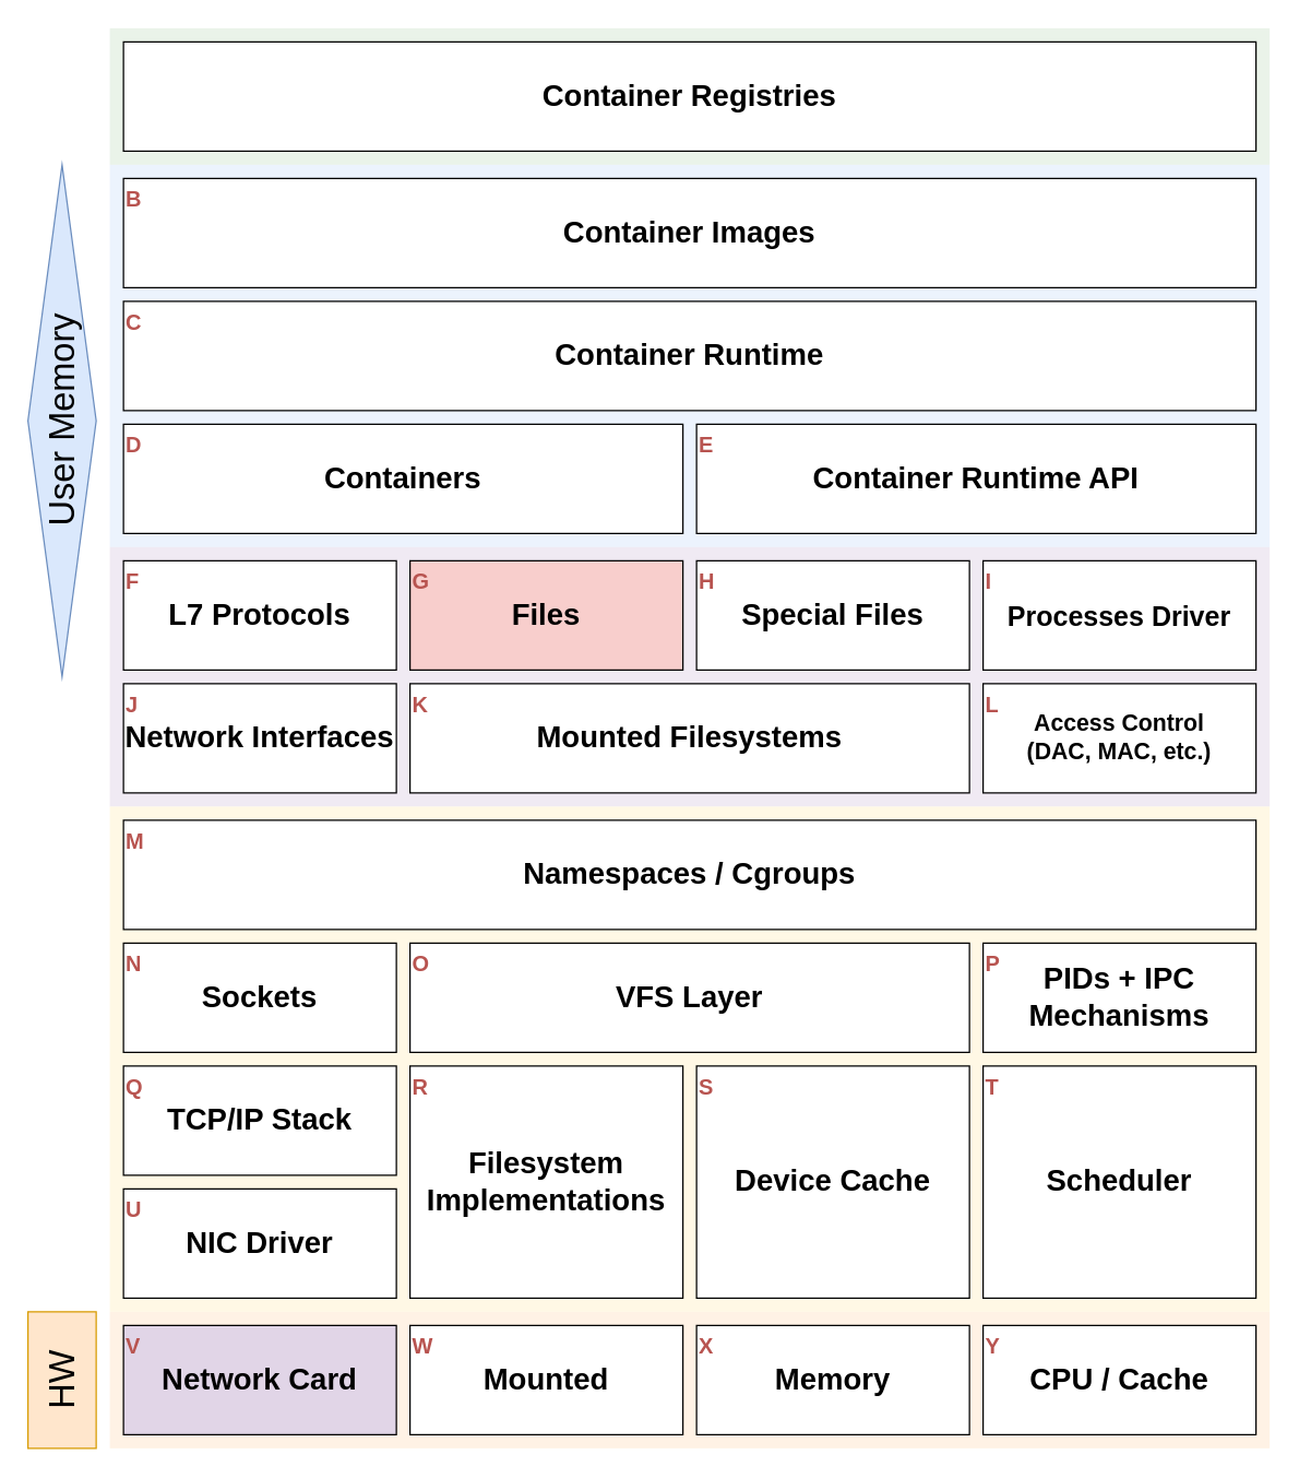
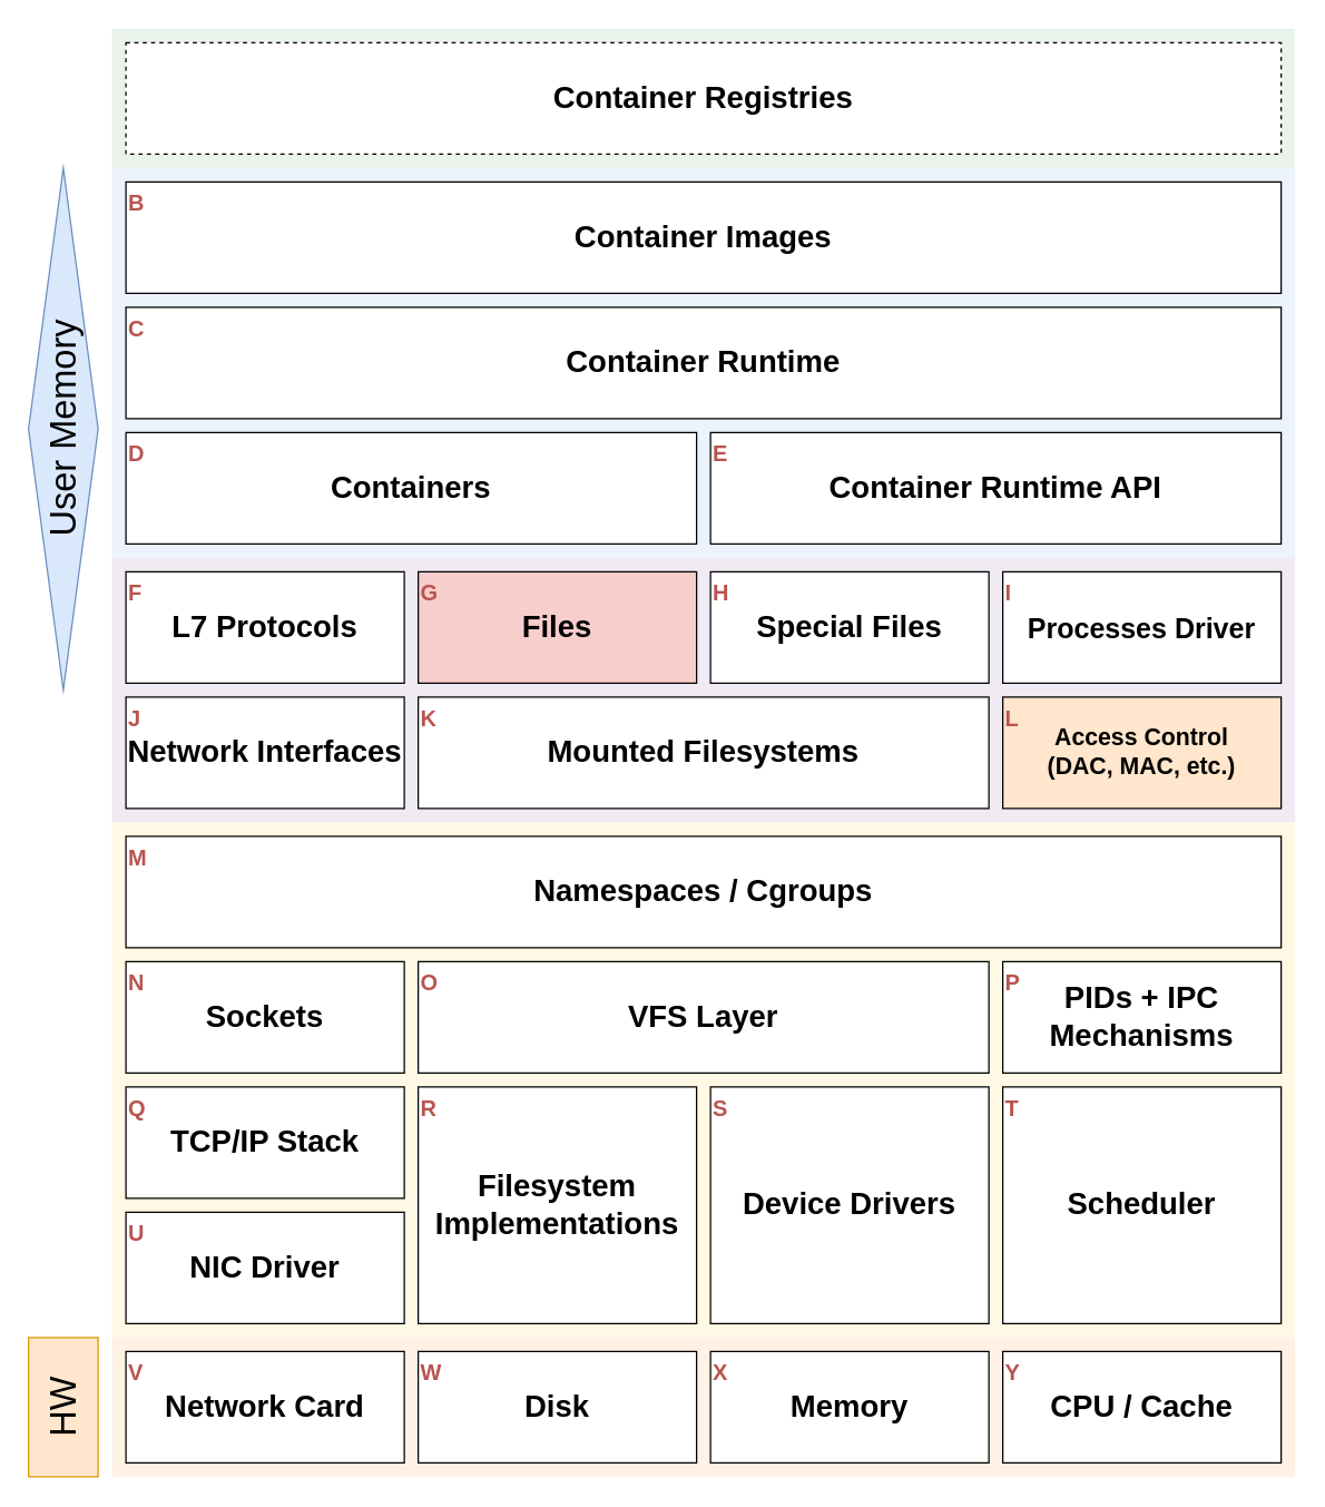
- <mxCell id="32" value="Container Registries" style="rounded=0;whiteSpace=wrap;html=1;glass=0;comic=0;sketch=0;fillColor=default;gradientColor=none;fontSize=22;fontStyle=1" parent="1" vertex="1"><mxGeometry x="90" y="30" width="830" height="80" as="geometry" /></mxCell>
+ <mxCell id="32" value="Container Registries" style="rounded=0;whiteSpace=wrap;html=1;glass=0;comic=0;sketch=0;fillColor=default;gradientColor=none;fontSize=22;fontStyle=1;dashed=1;" parent="1" vertex="1"><mxGeometry x="90" y="30" width="830" height="80" as="geometry" /></mxCell>
- <mxCell id="26" value="Access Control&lt;br&gt;(DAC, MAC, etc.)" style="rounded=0;whiteSpace=wrap;html=1;glass=0;comic=0;sketch=0;fontSize=17;fontStyle=1;verticalAlign=middle;" parent="1" vertex="1"><mxGeometry x="720" y="500" width="200" height="80" as="geometry" /></mxCell>
+ <mxCell id="26" value="Access Control&lt;br&gt;(DAC, MAC, etc.)" style="rounded=0;whiteSpace=wrap;html=1;glass=0;comic=0;sketch=0;fontSize=17;fontStyle=1;verticalAlign=middle;fillColor=#ffe6cc;" parent="1" vertex="1"><mxGeometry x="720" y="500" width="200" height="80" as="geometry" /></mxCell>
- <mxCell id="17" value="Device Cache" style="rounded=0;whiteSpace=wrap;html=1;glass=0;comic=0;sketch=0;fillColor=default;gradientColor=none;fontSize=22;fontStyle=1" parent="1" vertex="1"><mxGeometry x="510" y="780" width="200" height="170" as="geometry" /></mxCell>
+ <mxCell id="17" value="Device Drivers" style="rounded=0;whiteSpace=wrap;html=1;glass=0;comic=0;sketch=0;fillColor=default;gradientColor=none;fontSize=22;fontStyle=1" parent="1" vertex="1"><mxGeometry x="510" y="780" width="200" height="170" as="geometry" /></mxCell>
- <mxCell id="20" value="Network Card" style="rounded=0;whiteSpace=wrap;html=1;glass=0;comic=0;sketch=0;fontSize=22;fontStyle=1;fillColor=#e1d5e7;" parent="1" vertex="1"><mxGeometry x="90" y="970" width="200" height="80" as="geometry" /></mxCell>
+ <mxCell id="20" value="Network Card" style="rounded=0;whiteSpace=wrap;html=1;glass=0;comic=0;sketch=0;fontSize=22;fontStyle=1;" parent="1" vertex="1"><mxGeometry x="90" y="970" width="200" height="80" as="geometry" /></mxCell>
- <mxCell id="19" value="Mounted" style="rounded=0;whiteSpace=wrap;html=1;glass=0;comic=0;sketch=0;fillColor=default;gradientColor=none;fontSize=22;fontStyle=1" parent="1" vertex="1"><mxGeometry x="300" y="970" width="200" height="80" as="geometry" /></mxCell>
+ <mxCell id="19" value="Disk" style="rounded=0;whiteSpace=wrap;html=1;glass=0;comic=0;sketch=0;fillColor=default;gradientColor=none;fontSize=22;fontStyle=1" parent="1" vertex="1"><mxGeometry x="300" y="970" width="200" height="80" as="geometry" /></mxCell>
